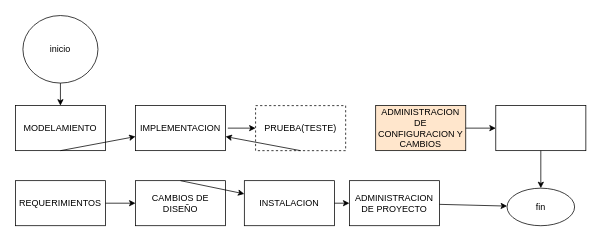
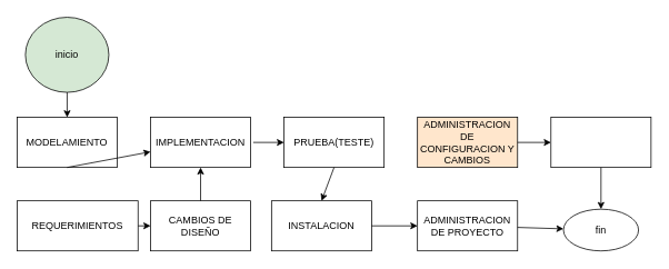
- <mxCell id="12" value="inicio" style="ellipse;whiteSpace=wrap;html=1;" vertex="1" parent="1"><mxGeometry x="30" y="20" width="100" height="90" as="geometry" /></mxCell>
+ <mxCell id="12" value="inicio" style="ellipse;whiteSpace=wrap;html=1;fillColor=#d5e8d4;" vertex="1" parent="1"><mxGeometry x="30" y="20" width="100" height="90" as="geometry" /></mxCell>
- <mxCell id="6" value="PRUEBA(TESTE)" style="rounded=0;whiteSpace=wrap;html=1;dashed=1;" vertex="1" parent="1"><mxGeometry x="340" y="140" width="120" height="60" as="geometry" /></mxCell>
+ <mxCell id="6" value="PRUEBA(TESTE)" style="rounded=0;whiteSpace=wrap;html=1;" vertex="1" parent="1"><mxGeometry x="340" y="140" width="120" height="60" as="geometry" /></mxCell>
- <mxCell id="18" value="" style="endArrow=classic;html=1;exitX=0.5;exitY=1;exitDx=0;exitDy=0;" edge="1" parent="1" source="6" target="4"><mxGeometry width="50" height="50" relative="1" as="geometry"><mxPoint x="190" y="280" as="sourcePoint" /><mxPoint x="240" y="230" as="targetPoint" /></mxGeometry></mxCell>
+ <mxCell id="18" value="" style="endArrow=classic;html=1;entryX=0.5;entryY=0;entryDx=0;entryDy=0;exitX=0.5;exitY=1;exitDx=0;exitDy=0;" edge="1" parent="1" source="6" target="7"><mxGeometry width="50" height="50" relative="1" as="geometry"><mxPoint x="190" y="280" as="sourcePoint" /><mxPoint x="240" y="230" as="targetPoint" /></mxGeometry></mxCell>
- <mxCell id="16" value="" style="endArrow=classic;html=1;exitX=0.5;exitY=0;exitDx=0;exitDy=0;" edge="1" parent="1" source="5" target="7"><mxGeometry width="50" height="50" relative="1" as="geometry"><mxPoint x="190" y="280" as="sourcePoint" /><mxPoint x="240" y="230" as="targetPoint" /></mxGeometry></mxCell>
+ <mxCell id="16" value="" style="endArrow=classic;html=1;exitX=0.5;exitY=0;exitDx=0;exitDy=0;" edge="1" parent="1" source="5" target="4"><mxGeometry width="50" height="50" relative="1" as="geometry"><mxPoint x="190" y="280" as="sourcePoint" /><mxPoint x="240" y="230" as="targetPoint" /></mxGeometry></mxCell>
- <mxCell id="3" value="REQUERIMIENTOS" style="rounded=0;whiteSpace=wrap;html=1;" vertex="1" parent="1"><mxGeometry x="20" y="240" width="120" height="60" as="geometry" /></mxCell>
+ <mxCell id="3" value="REQUERIMIENTOS" style="rounded=0;whiteSpace=wrap;html=1;" vertex="1" parent="1"><mxGeometry x="20" y="240" width="145" height="60" as="geometry" /></mxCell>
- <mxCell id="9" value="ADMINISTRACION DE PROYECTO" style="rounded=0;whiteSpace=wrap;html=1;" vertex="1" parent="1"><mxGeometry x="465" y="240" width="120" height="60" as="geometry" /></mxCell>
+ <mxCell id="9" value="ADMINISTRACION DE PROYECTO" style="rounded=0;whiteSpace=wrap;html=1;" vertex="1" parent="1"><mxGeometry x="500" y="240" width="120" height="60" as="geometry" /></mxCell>
